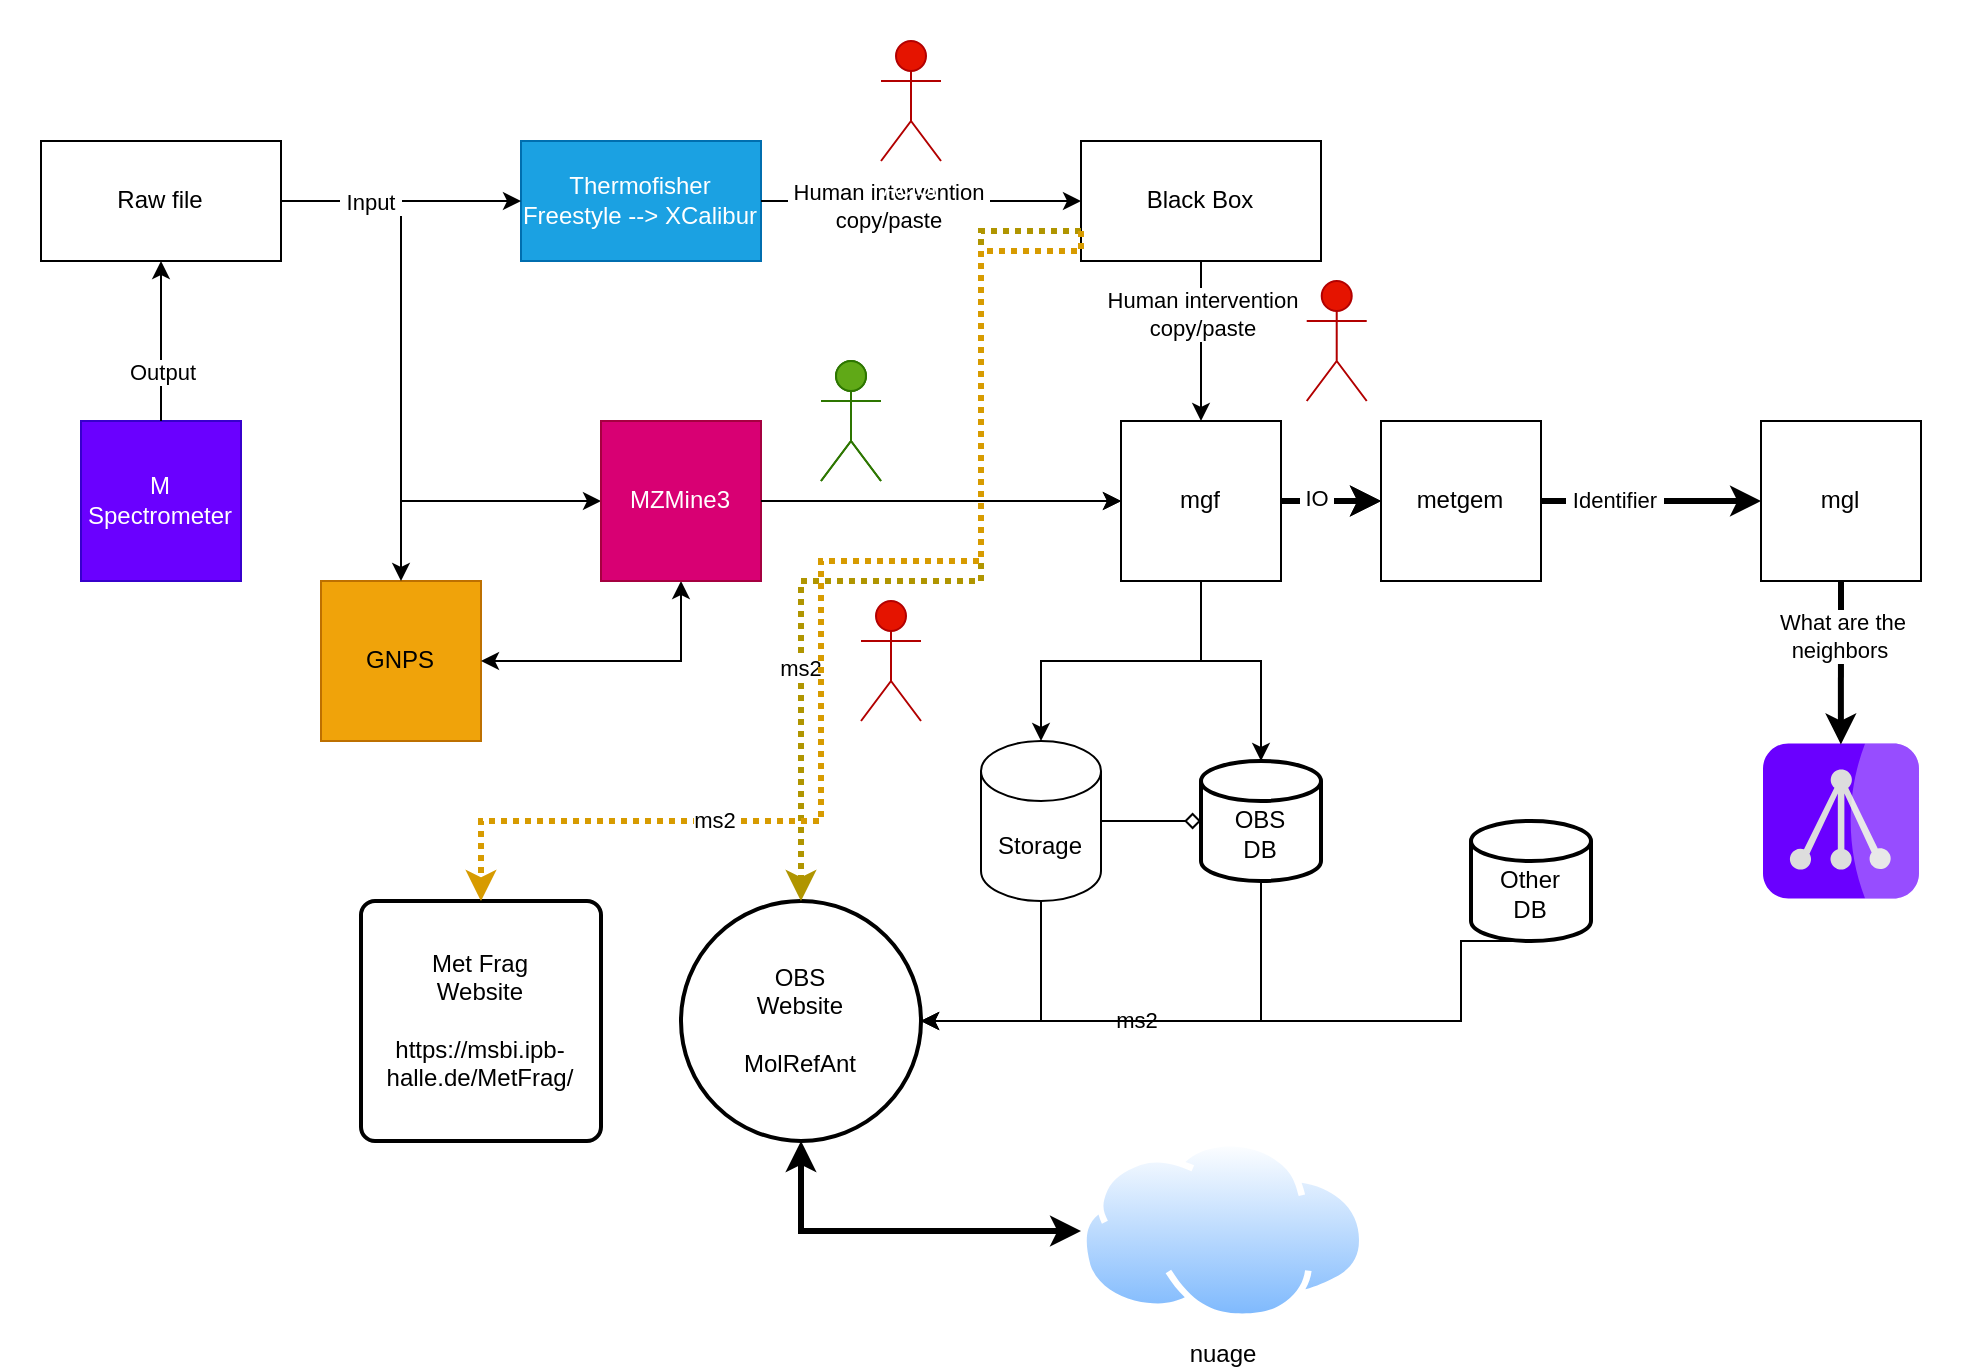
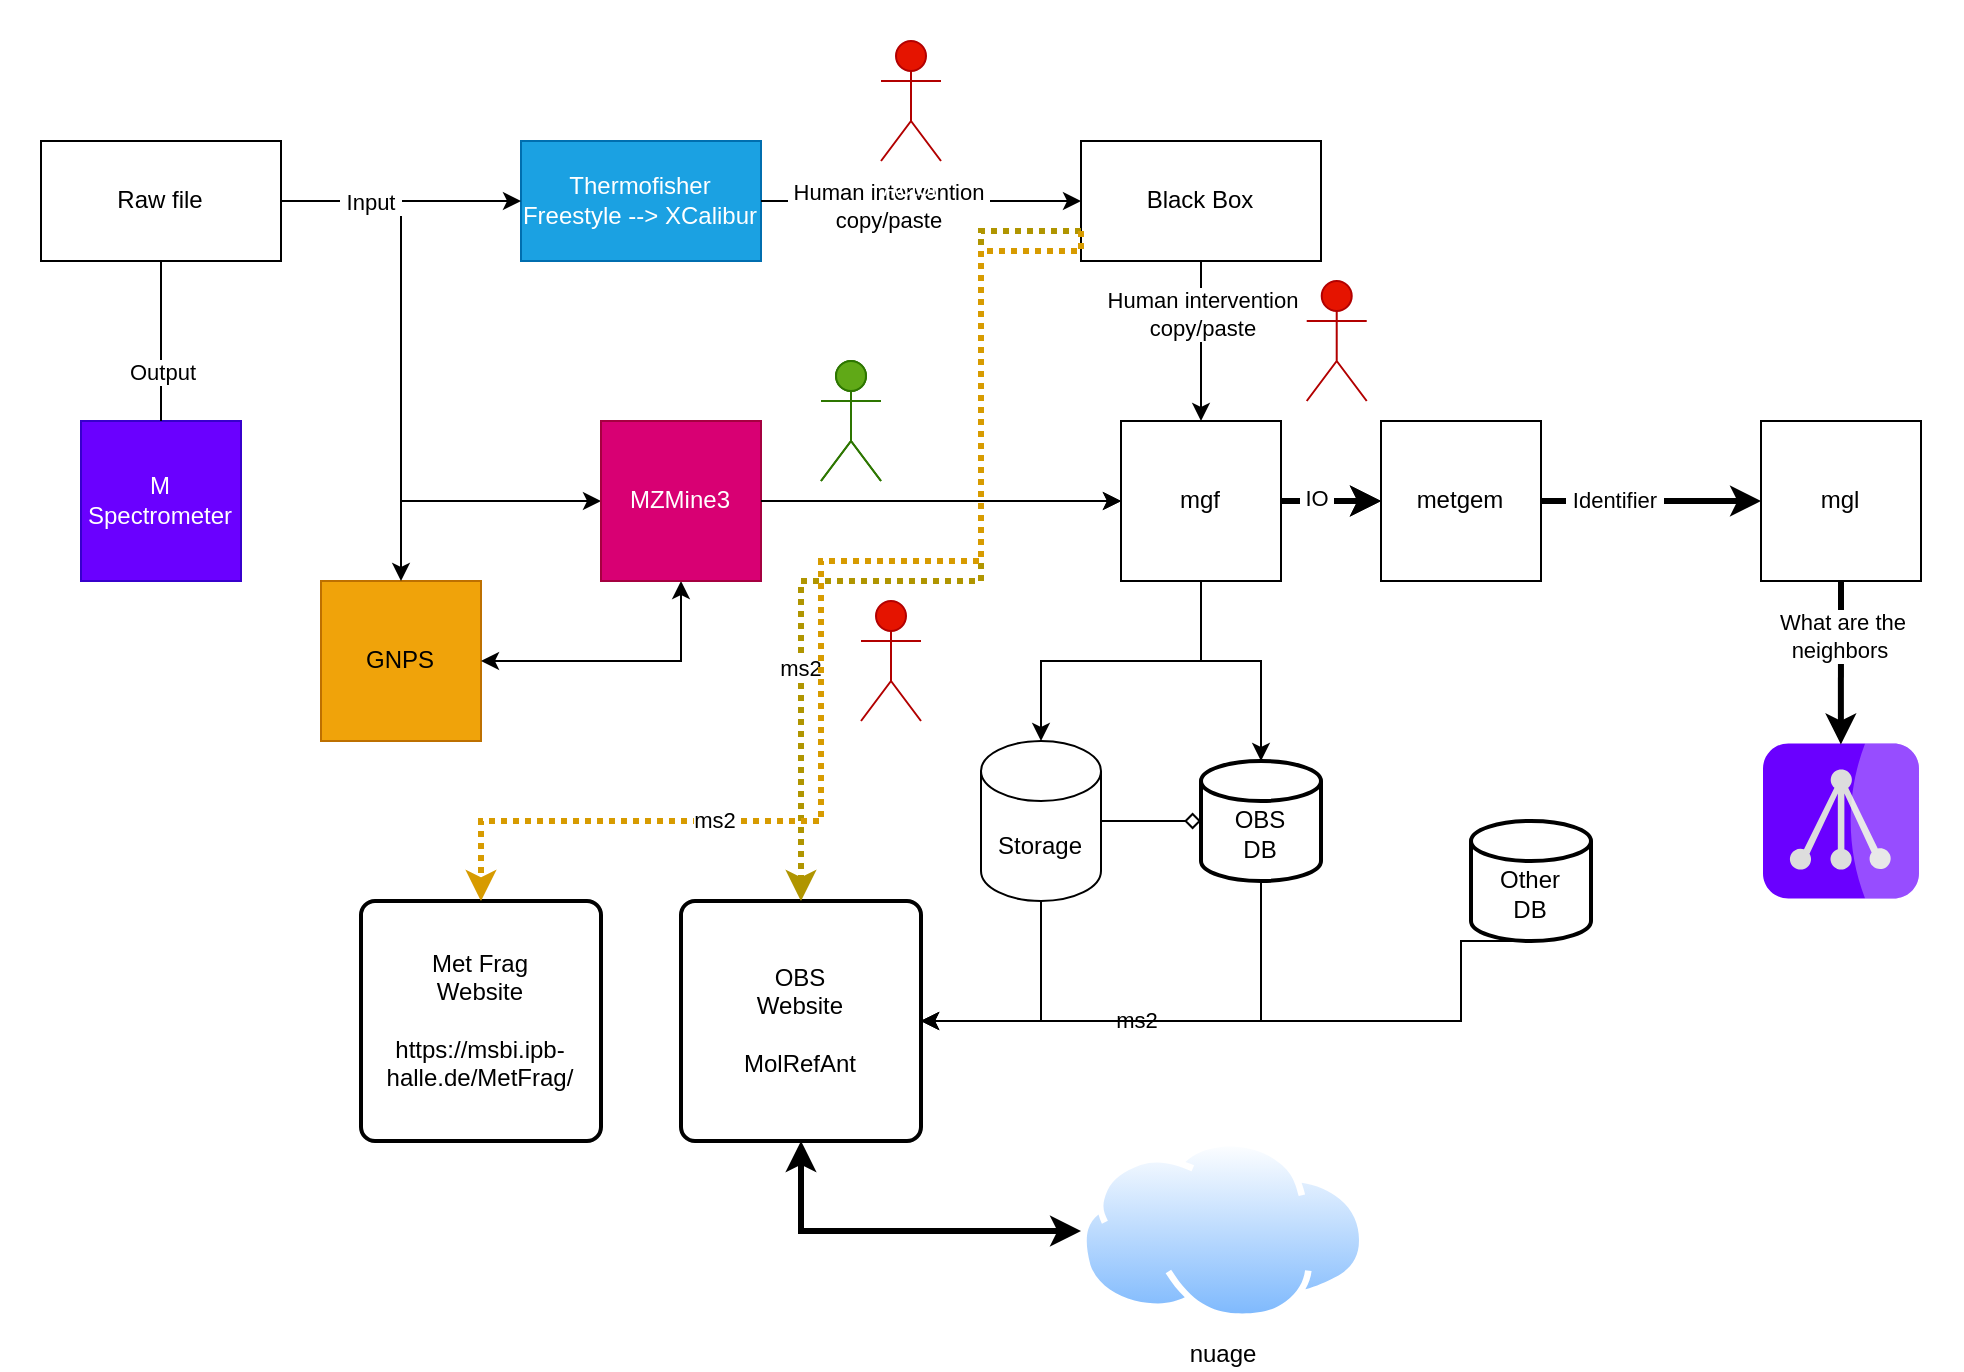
- <mxCell id="6" value="" style="edgeStyle=segmentEdgeStyle;endArrow=classic;html=1;rounded=0;exitX=0.5;exitY=0;exitDx=0;exitDy=0;entryX=0.5;entryY=1;entryDx=0;entryDy=0;" parent="1" source="2" target="4" edge="1"><mxGeometry width="50" height="50" relative="1" as="geometry"><mxPoint x="400" y="350" as="sourcePoint" /><mxPoint x="450" y="300" as="targetPoint" /></mxGeometry></mxCell>
+ <mxCell id="6" value="" style="edgeStyle=segmentEdgeStyle;endArrow=none;html=1;rounded=0;exitX=0.5;exitY=0;exitDx=0;exitDy=0;entryX=0.5;entryY=1;entryDx=0;entryDy=0;" parent="1" source="2" target="4" edge="1"><mxGeometry width="50" height="50" relative="1" as="geometry"><mxPoint x="400" y="350" as="sourcePoint" /><mxPoint x="450" y="300" as="targetPoint" /></mxGeometry></mxCell>
- <mxCell id="23" value="OBS&lt;br&gt;Website&lt;br&gt;&lt;br&gt;MolRefAnt" style="ellipse;whiteSpace=wrap;html=1;absoluteArcSize=1;arcSize=14;strokeWidth=2;" parent="1" vertex="1"><mxGeometry x="340" y="450" width="120" height="120" as="geometry" /></mxCell>
+ <mxCell id="23" value="OBS&lt;br&gt;Website&lt;br&gt;&lt;br&gt;MolRefAnt" style="rounded=1;whiteSpace=wrap;html=1;absoluteArcSize=1;arcSize=14;strokeWidth=2;" parent="1" vertex="1"><mxGeometry x="340" y="450" width="120" height="120" as="geometry" /></mxCell>
